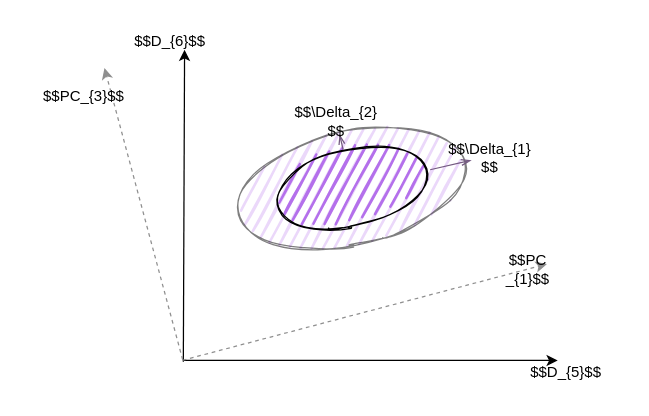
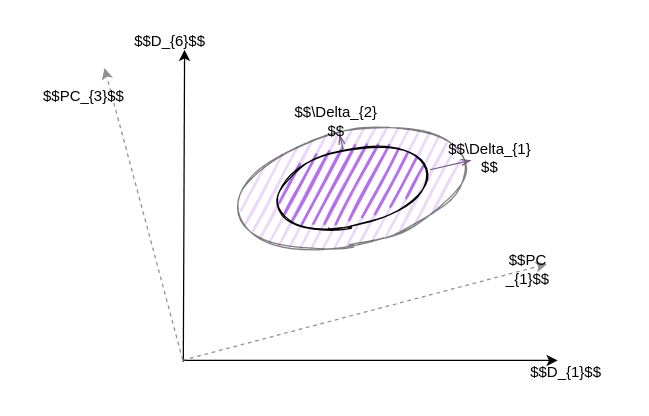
- <mxCell id="14" value="$$D_{5}$$" style="text;html=1;align=center;verticalAlign=middle;resizable=0;points=[];autosize=1;strokeColor=none;fillColor=none;" parent="1" vertex="1"><mxGeometry x="406" y="285" width="91" height="26" as="geometry" /></mxCell>
+ <mxCell id="14" value="$$D_{1}$$" style="text;html=1;align=center;verticalAlign=middle;resizable=0;points=[];autosize=1;strokeColor=none;fillColor=none;" parent="1" vertex="1"><mxGeometry x="406" y="285" width="91" height="26" as="geometry" /></mxCell>
